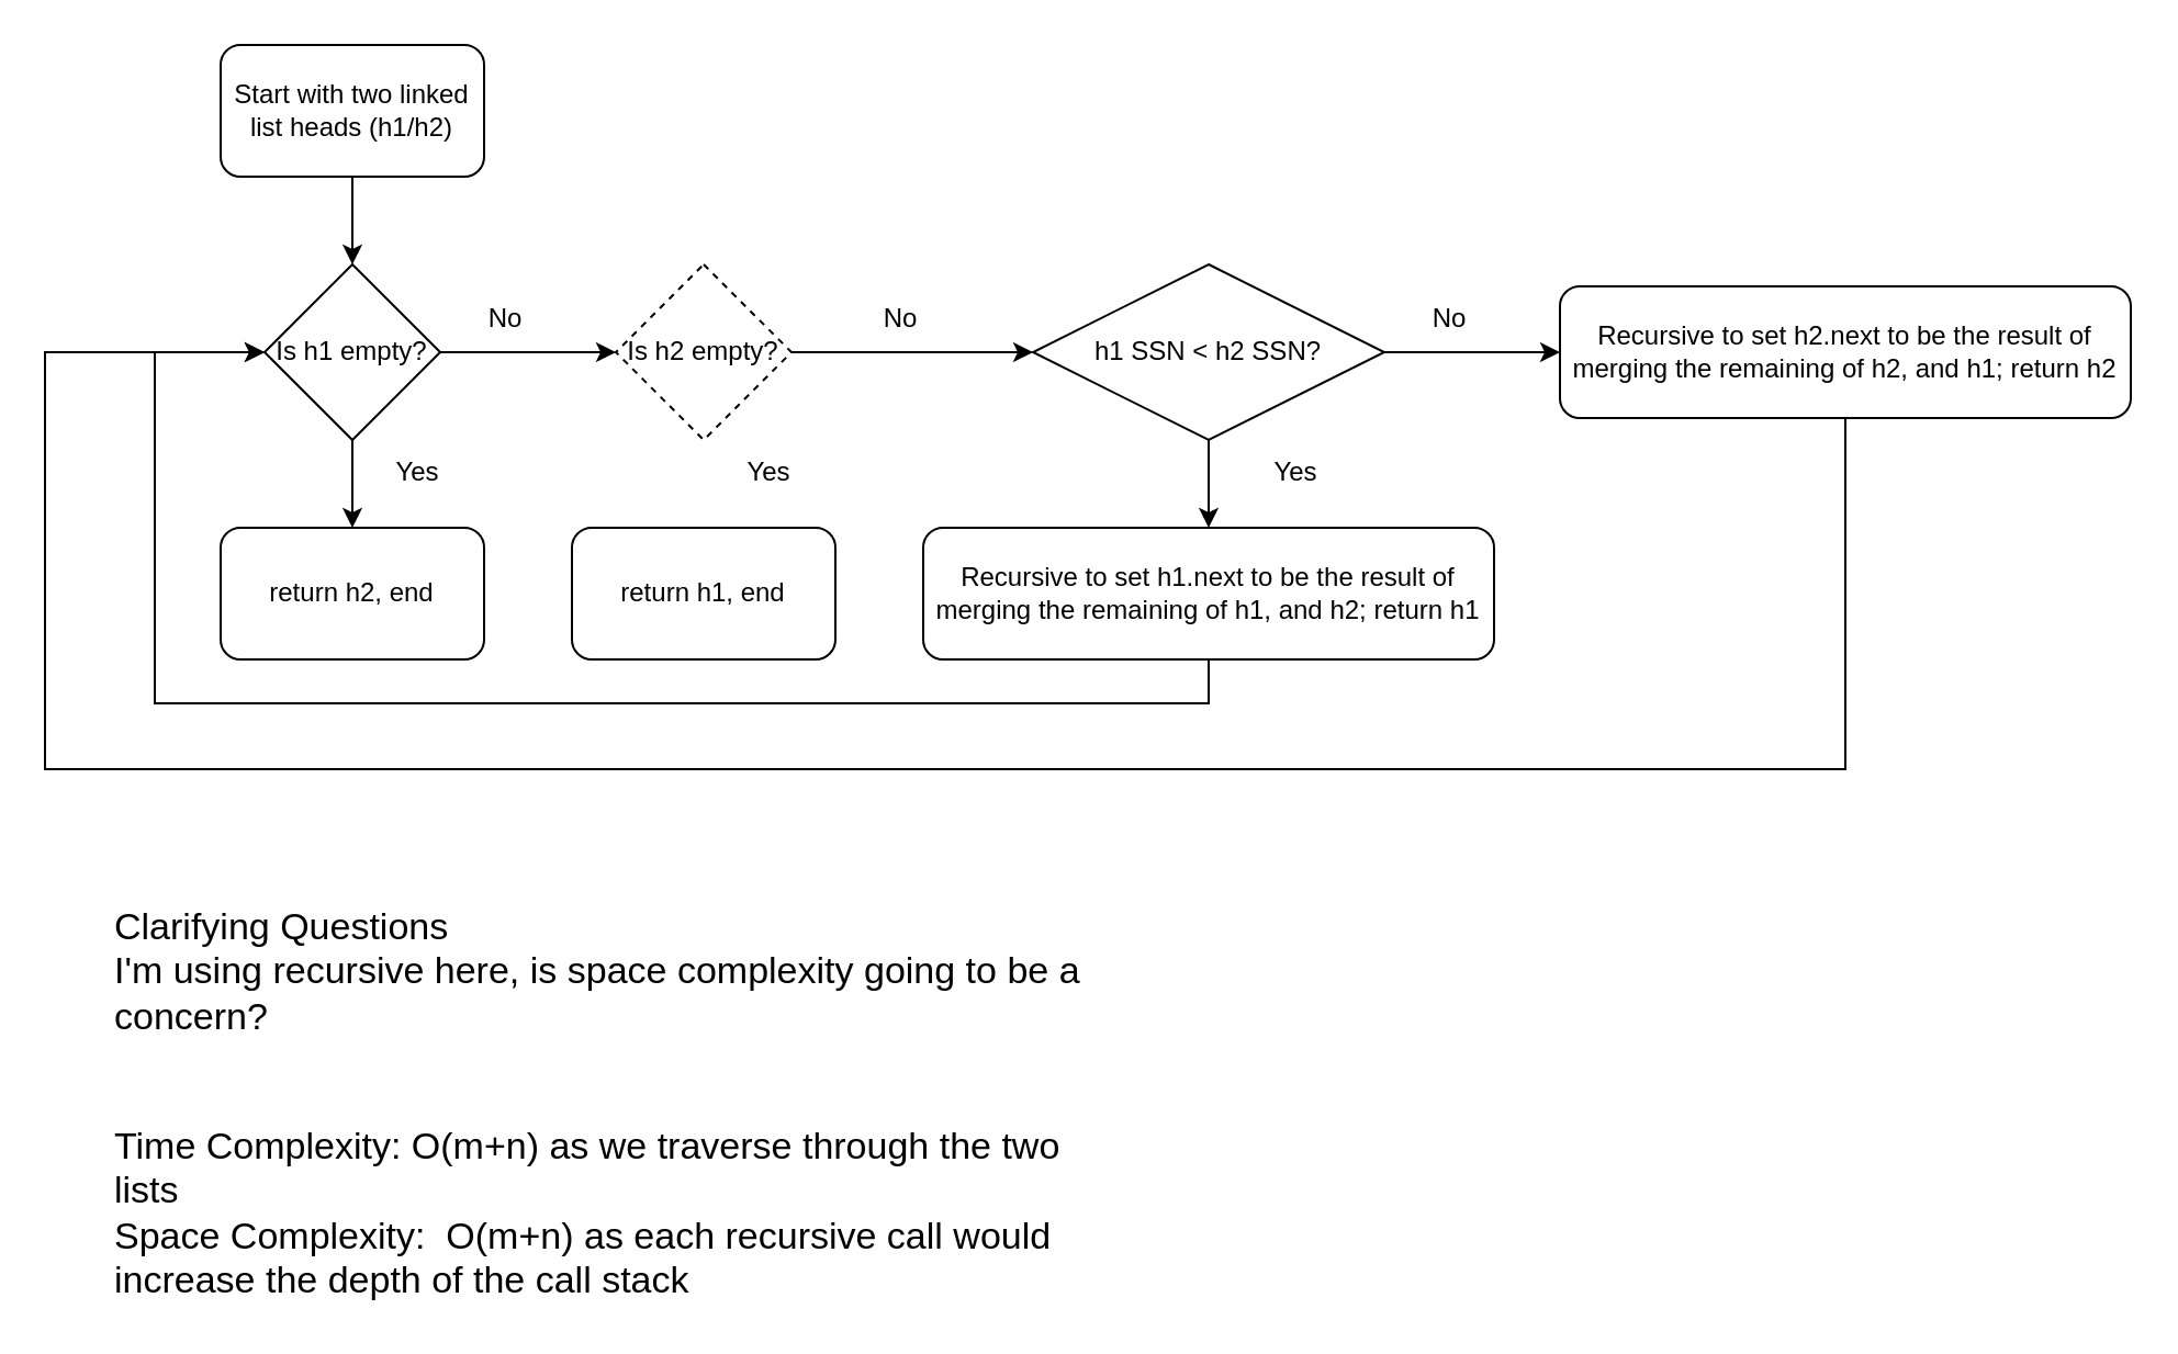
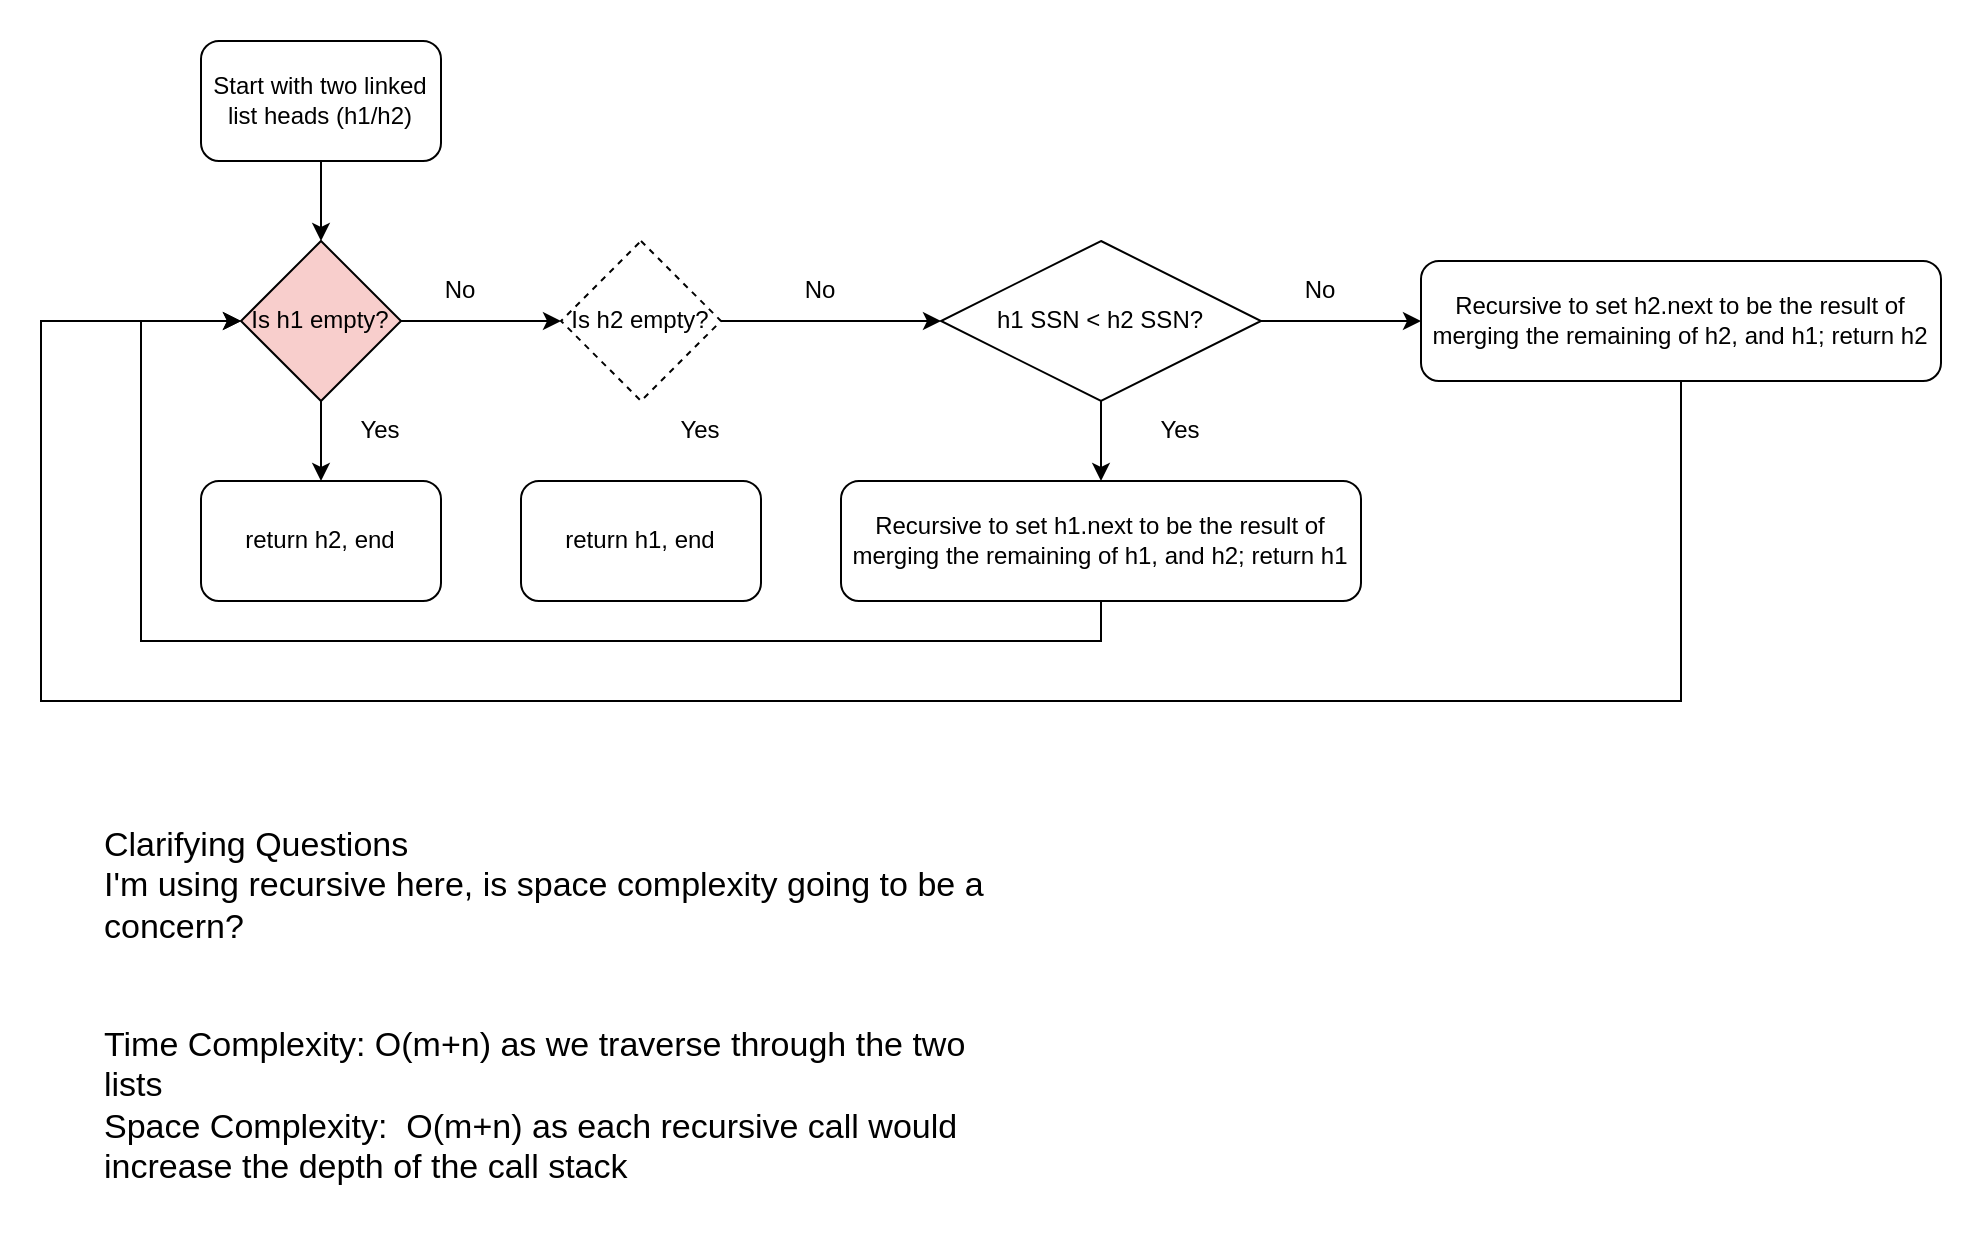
- <mxCell id="6" value="Is h1 empty?" style="rhombus;whiteSpace=wrap;html=1;" vertex="1" parent="1"><mxGeometry x="120" y="120" width="80" height="80" as="geometry" /></mxCell>
+ <mxCell id="6" value="Is h1 empty?" style="rhombus;whiteSpace=wrap;html=1;fillColor=#f8cecc;" vertex="1" parent="1"><mxGeometry x="120" y="120" width="80" height="80" as="geometry" /></mxCell>
